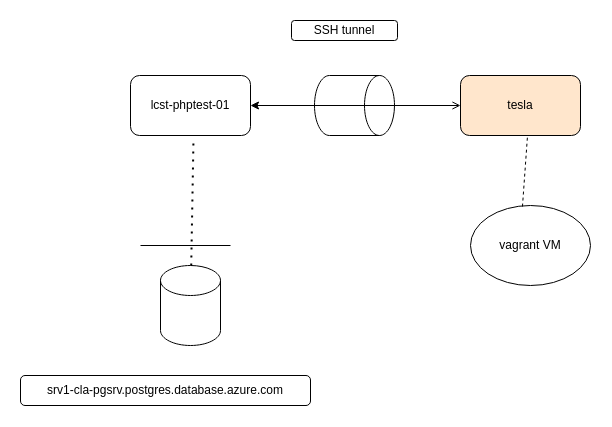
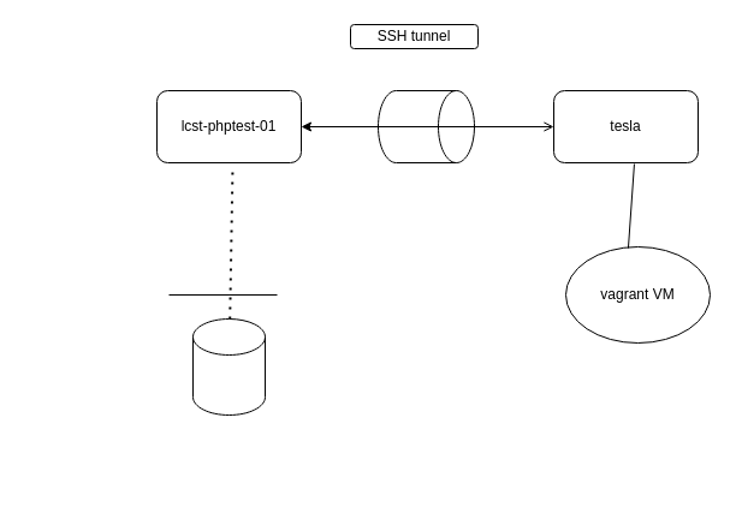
- <mxCell id="7" value="tesla" style="rounded=1;whiteSpace=wrap;html=1;fillColor=#ffe6cc;" vertex="1" parent="1"><mxGeometry x="460" y="75" width="120" height="60" as="geometry" /></mxCell>
+ <mxCell id="7" value="tesla" style="rounded=1;whiteSpace=wrap;html=1;" vertex="1" parent="1"><mxGeometry x="460" y="75" width="120" height="60" as="geometry" /></mxCell>
- <mxCell id="12" value="" style="endArrow=none;html=1;entryX=0.558;entryY=1.017;entryDx=0;entryDy=0;entryPerimeter=0;exitX=0.433;exitY=0.013;exitDx=0;exitDy=0;exitPerimeter=0;dashed=1;" edge="1" parent="1" source="11" target="7"><mxGeometry width="50" height="50" relative="1" as="geometry"><mxPoint x="320" y="235" as="sourcePoint" /><mxPoint x="370" y="185" as="targetPoint" /></mxGeometry></mxCell>
+ <mxCell id="12" value="" style="endArrow=none;html=1;entryX=0.558;entryY=1.017;entryDx=0;entryDy=0;entryPerimeter=0;exitX=0.433;exitY=0.013;exitDx=0;exitDy=0;exitPerimeter=0;" edge="1" parent="1" source="11" target="7"><mxGeometry width="50" height="50" relative="1" as="geometry"><mxPoint x="320" y="235" as="sourcePoint" /><mxPoint x="370" y="185" as="targetPoint" /></mxGeometry></mxCell>
- <mxCell id="4" value="srv1-cla-pgsrv.postgres.database.azure.com" style="rounded=1;whiteSpace=wrap;html=1;" vertex="1" parent="1"><mxGeometry x="20" y="375" width="290" height="30" as="geometry" /></mxCell>
